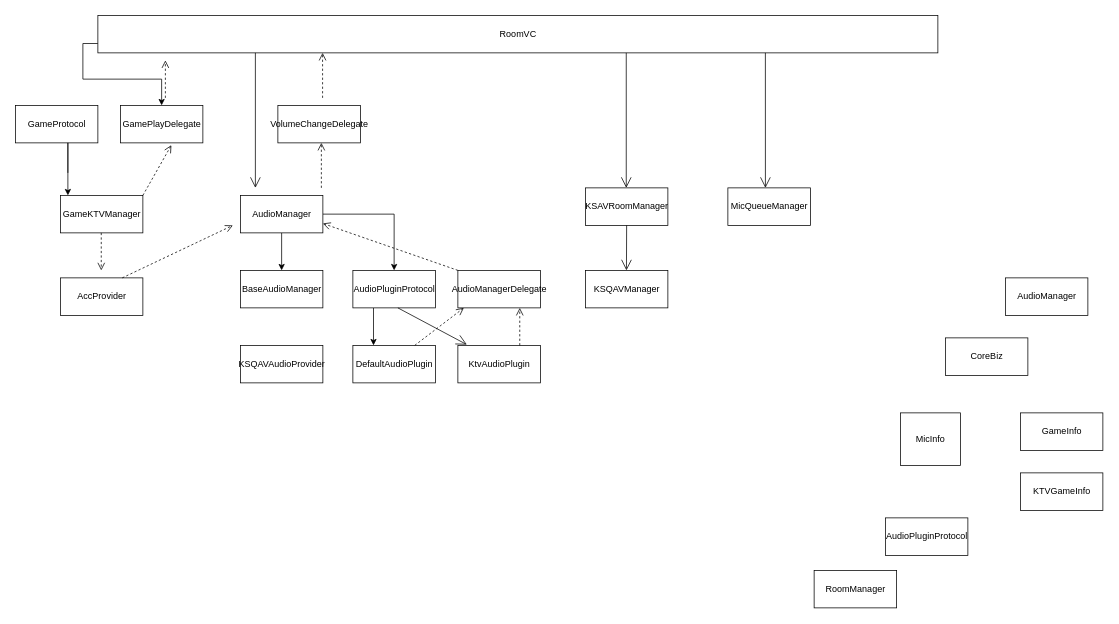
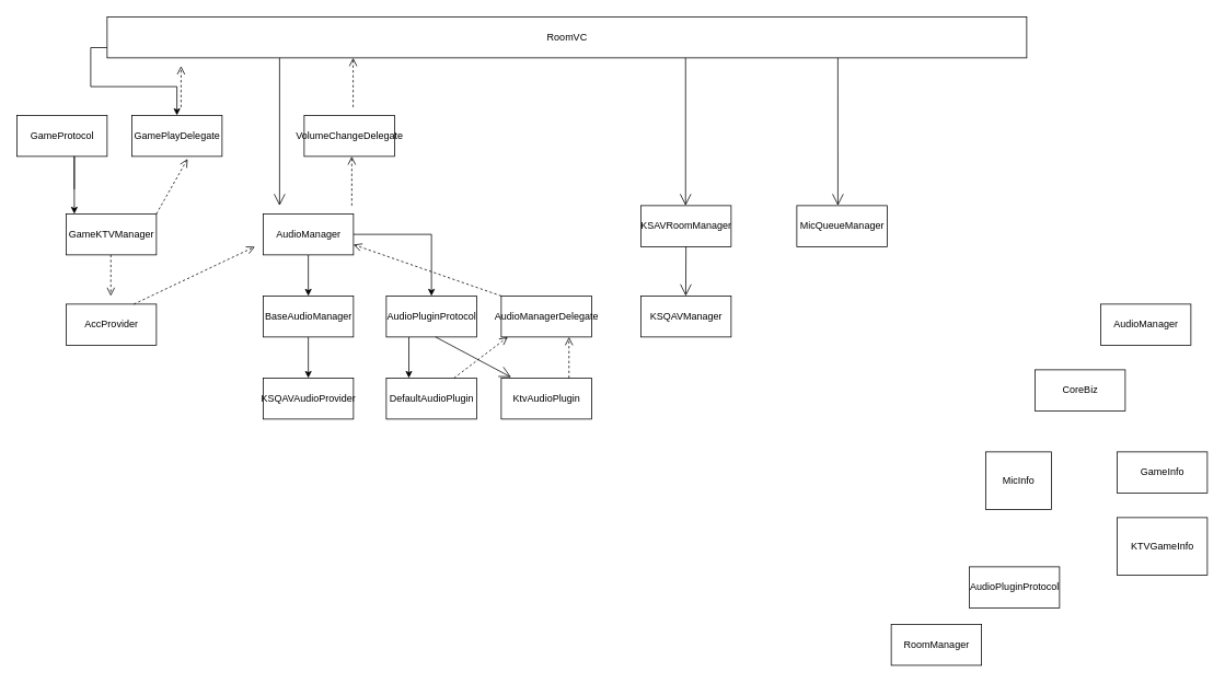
+ <mxCell id="25" style="edgeStyle=orthogonalEdgeStyle;rounded=0;orthogonalLoop=1;jettySize=auto;html=1;exitX=0.5;exitY=1;exitDx=0;exitDy=0;entryX=0.5;entryY=0;entryDx=0;entryDy=0;" edge="1" parent="1" source="26" target="29"><mxGeometry relative="1" as="geometry" /></mxCell>
- <mxCell id="8" value="KTVGameInfo" style="html=1;" vertex="1" parent="1"><mxGeometry x="1360" y="630" width="110" height="50" as="geometry" /></mxCell>
+ <mxCell id="8" value="KTVGameInfo" style="html=1;" vertex="1" parent="1"><mxGeometry x="1360" y="630" width="110" height="70" as="geometry" /></mxCell>
